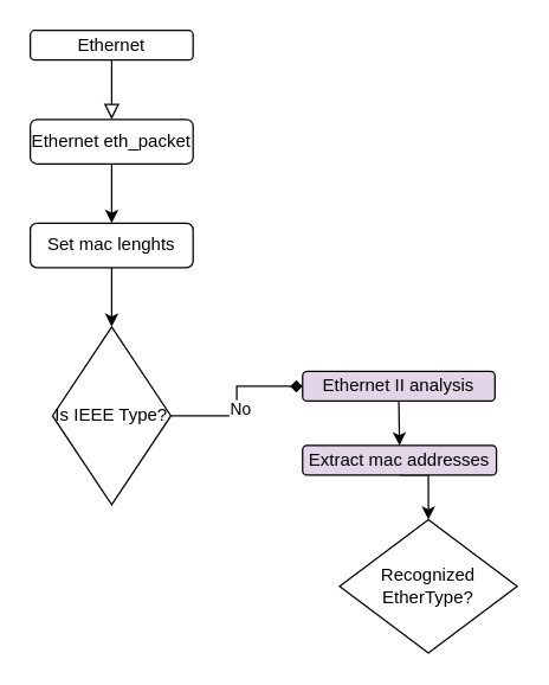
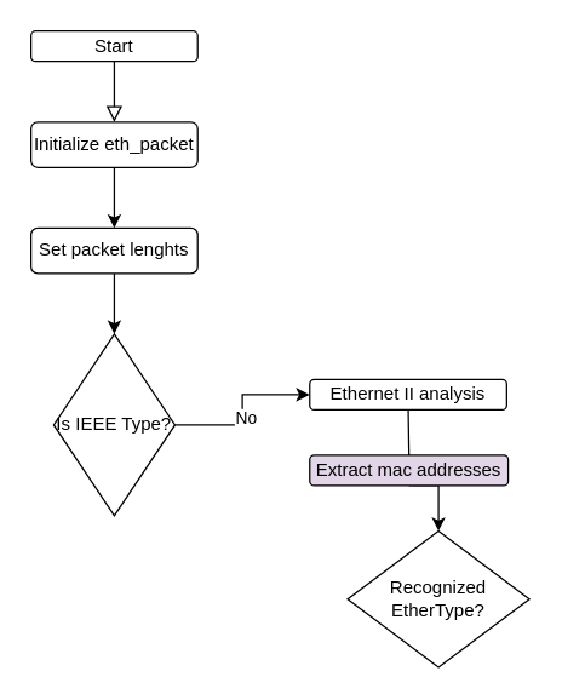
- <mxCell id="3" value="Ethernet" style="rounded=1;whiteSpace=wrap;html=1;fontSize=12;glass=0;strokeWidth=1;shadow=0;" parent="1" vertex="1"><mxGeometry x="20" y="20" width="110" height="20" as="geometry" /></mxCell>
+ <mxCell id="3" value="Start" style="rounded=1;whiteSpace=wrap;html=1;fontSize=12;glass=0;strokeWidth=1;shadow=0;" parent="1" vertex="1"><mxGeometry x="20" y="20" width="110" height="20" as="geometry" /></mxCell>
- <mxCell id="5" value="Ethernet eth_packet" style="rounded=1;whiteSpace=wrap;html=1;" vertex="1" parent="1"><mxGeometry x="20" y="80" width="110" height="30" as="geometry" /></mxCell>
+ <mxCell id="5" value="Initialize eth_packet" style="rounded=1;whiteSpace=wrap;html=1;" vertex="1" parent="1"><mxGeometry x="20" y="80" width="110" height="30" as="geometry" /></mxCell>
- <mxCell id="7" value="Set mac lenghts" style="rounded=1;whiteSpace=wrap;html=1;" vertex="1" parent="1"><mxGeometry x="20" y="150" width="110" height="30" as="geometry" /></mxCell>
+ <mxCell id="7" value="Set packet lenghts" style="rounded=1;whiteSpace=wrap;html=1;" vertex="1" parent="1"><mxGeometry x="20" y="150" width="110" height="30" as="geometry" /></mxCell>
- <mxCell id="8" style="edgeStyle=orthogonalEdgeStyle;rounded=0;orthogonalLoop=1;jettySize=auto;html=1;exitX=1;exitY=0.5;exitDx=0;exitDy=0;entryX=0;entryY=0.5;entryDx=0;entryDy=0;endArrow=diamond;" edge="1" parent="1" source="10" target="12"><mxGeometry relative="1" as="geometry" /></mxCell>
+ <mxCell id="8" style="edgeStyle=orthogonalEdgeStyle;rounded=0;orthogonalLoop=1;jettySize=auto;html=1;exitX=1;exitY=0.5;exitDx=0;exitDy=0;entryX=0;entryY=0.5;entryDx=0;entryDy=0;" edge="1" parent="1" source="10" target="12"><mxGeometry relative="1" as="geometry" /></mxCell>
- <mxCell id="12" value="Ethernet II analysis" style="rounded=1;whiteSpace=wrap;html=1;fillColor=#e1d5e7;" vertex="1" parent="1"><mxGeometry x="204" y="250" width="130" height="20" as="geometry" /></mxCell>
+ <mxCell id="12" value="Ethernet II analysis" style="rounded=1;whiteSpace=wrap;html=1;" vertex="1" parent="1"><mxGeometry x="204" y="250" width="130" height="20" as="geometry" /></mxCell>
- <mxCell id="11" style="edgeStyle=orthogonalEdgeStyle;rounded=0;orthogonalLoop=1;jettySize=auto;html=1;exitX=0.5;exitY=1;exitDx=0;exitDy=0;entryX=0.5;entryY=0;entryDx=0;entryDy=0;" edge="1" parent="1" source="12" target="14"><mxGeometry relative="1" as="geometry" /></mxCell>
+ <mxCell id="11" style="edgeStyle=orthogonalEdgeStyle;rounded=0;orthogonalLoop=1;jettySize=auto;html=1;exitX=0.5;exitY=1;exitDx=0;exitDy=0;entryX=0.5;entryY=0;entryDx=0;entryDy=0;endArrow=none;" edge="1" parent="1" source="12" target="14"><mxGeometry relative="1" as="geometry" /></mxCell>
